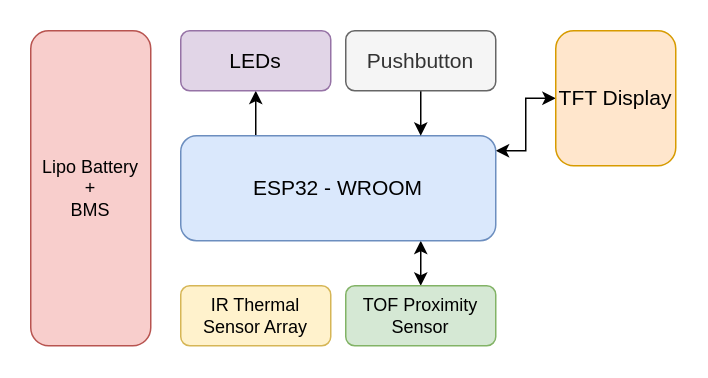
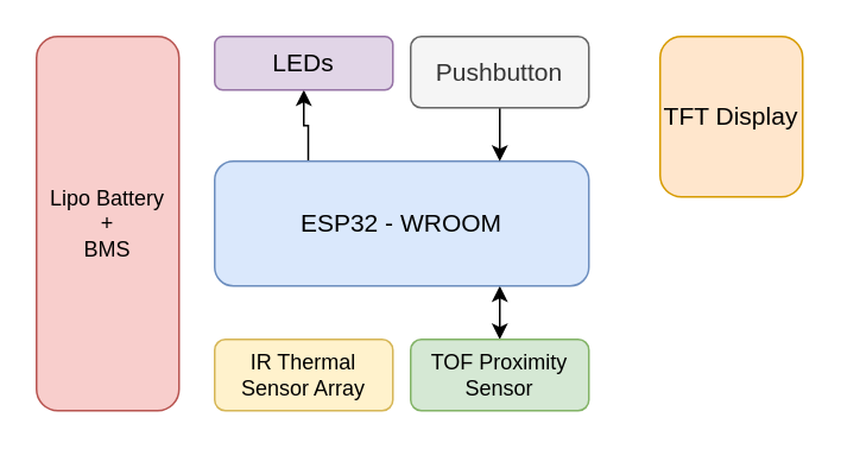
- <mxCell id="10" value="LEDs" style="rounded=1;whiteSpace=wrap;html=1;fontSize=14;fillColor=#e1d5e7;strokeColor=#9673a6;" parent="1" vertex="1"><mxGeometry x="120" y="20" width="100" height="40" as="geometry" /></mxCell>
+ <mxCell id="10" value="LEDs" style="rounded=1;whiteSpace=wrap;html=1;fontSize=14;fillColor=#e1d5e7;strokeColor=#9673a6;" parent="1" vertex="1"><mxGeometry x="120" y="20" width="100" height="30" as="geometry" /></mxCell>
- <mxCell id="5" style="edgeStyle=orthogonalEdgeStyle;rounded=0;orthogonalLoop=1;jettySize=auto;html=1;fontSize=14;startArrow=classic;startFill=1;" parent="1" source="6" target="13" edge="1"><mxGeometry relative="1" as="geometry"><Array as="points"><mxPoint x="350" y="100" /><mxPoint x="350" y="65" /></Array></mxGeometry></mxCell>
